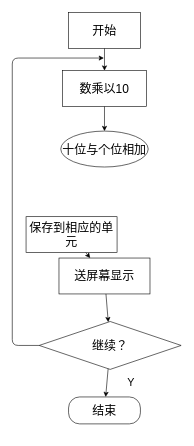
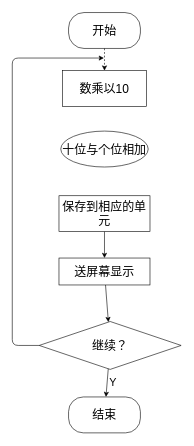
- <mxCell id="3" value="&lt;font color=&quot;#000000&quot; style=&quot;font-size: 20px&quot;&gt;开始&lt;/font&gt;" style="whiteSpace=wrap;html=1;strokeColor=#000000;fillColor=none;arcSize=43;rounded=0;" vertex="1" parent="1"><mxGeometry x="114" y="20" width="120" height="60" as="geometry" /></mxCell>
+ <mxCell id="3" value="&lt;font color=&quot;#000000&quot; style=&quot;font-size: 20px&quot;&gt;开始&lt;/font&gt;" style="rounded=1;whiteSpace=wrap;html=1;strokeColor=#000000;fillColor=none;arcSize=43;" vertex="1" parent="1"><mxGeometry x="114" y="20" width="120" height="60" as="geometry" /></mxCell>
- <mxCell id="2" value="" style="edgeStyle=none;orthogonalLoop=1;jettySize=auto;html=1;strokeColor=#000000;fontColor=#000000;" edge="1" parent="1" source="3" target="8"><mxGeometry relative="1" as="geometry" /></mxCell>
+ <mxCell id="2" value="" style="edgeStyle=none;orthogonalLoop=1;jettySize=auto;html=1;strokeColor=#000000;fontColor=#000000;dashed=1;" edge="1" parent="1" source="3" target="8"><mxGeometry relative="1" as="geometry" /></mxCell>
- <mxCell id="7" value="" style="edgeStyle=none;orthogonalLoop=1;jettySize=auto;html=1;strokeColor=#000000;fontColor=#000000;" edge="1" parent="1" source="8" target="4"><mxGeometry relative="1" as="geometry" /></mxCell>
- <mxCell id="6" value="&lt;font color=&quot;#000000&quot; style=&quot;font-size: 20px&quot;&gt;保存到相应的单元&lt;/font&gt;" style="rounded=0;whiteSpace=wrap;html=1;strokeColor=#000000;fillColor=none;" vertex="1" parent="1"><mxGeometry x="43" y="361" width="152" height="60" as="geometry" /></mxCell>
+ <mxCell id="6" value="&lt;font color=&quot;#000000&quot; style=&quot;font-size: 20px&quot;&gt;保存到相应的单元&lt;/font&gt;" style="rounded=0;whiteSpace=wrap;html=1;strokeColor=#000000;fillColor=none;" vertex="1" parent="1"><mxGeometry x="98" y="326" width="152" height="60" as="geometry" /></mxCell>
- <mxCell id="14" value="&lt;font color=&quot;#000000&quot; style=&quot;font-size: 20px&quot;&gt;送屏幕显示&lt;/font&gt;" style="rounded=0;whiteSpace=wrap;html=1;strokeColor=#000000;fillColor=none;" vertex="1" parent="1"><mxGeometry x="98" y="430" width="152" height="60" as="geometry" /></mxCell>
+ <mxCell id="14" value="&lt;font color=&quot;#000000&quot; style=&quot;font-size: 20px&quot;&gt;送屏幕显示&lt;/font&gt;" style="rounded=0;whiteSpace=wrap;html=1;strokeColor=#000000;fillColor=none;" vertex="1" parent="1"><mxGeometry x="98" y="430" width="152" height="45" as="geometry" /></mxCell>
- <mxCell id="15" value="&lt;font color=&quot;#000000&quot; style=&quot;font-size: 18px&quot;&gt;Y&lt;/font&gt;" style="text;html=1;align=center;verticalAlign=middle;resizable=0;points=[];autosize=1;" vertex="1" parent="1"><mxGeometry x="207" y="629" width="21" height="19" as="geometry" /></mxCell>
+ <mxCell id="15" value="&lt;font color=&quot;#000000&quot; style=&quot;font-size: 18px&quot;&gt;Y&lt;/font&gt;" style="text;html=1;align=center;verticalAlign=middle;resizable=0;points=[];autosize=1;" vertex="1" parent="1"><mxGeometry x="177" y="629" width="21" height="19" as="geometry" /></mxCell>
- <mxCell id="9" value="&lt;font color=&quot;#000000&quot; style=&quot;font-size: 20px&quot;&gt;结束&lt;/font&gt;" style="rounded=1;whiteSpace=wrap;html=1;strokeColor=#000000;fillColor=none;arcSize=41;" vertex="1" parent="1"><mxGeometry x="114" y="662" width="120" height="45" as="geometry" /></mxCell>
+ <mxCell id="9" value="&lt;font color=&quot;#000000&quot; style=&quot;font-size: 20px&quot;&gt;结束&lt;/font&gt;" style="rounded=1;whiteSpace=wrap;html=1;strokeColor=#000000;fillColor=none;arcSize=41;" vertex="1" parent="1"><mxGeometry x="114" y="662" width="120" height="60" as="geometry" /></mxCell>
